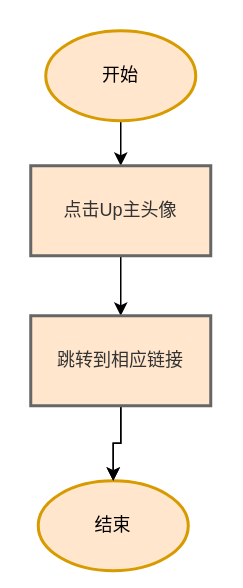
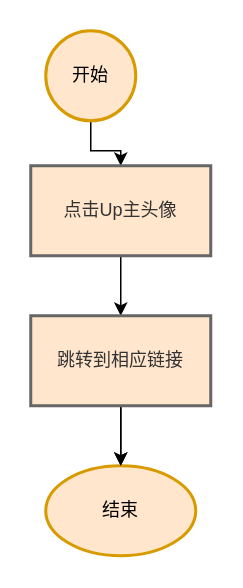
- <mxCell id="3" value="开始" style="strokeWidth=2;html=1;shape=mxgraph.flowchart.start_1;whiteSpace=wrap;fillColor=#ffe6cc;strokeColor=#d79b00;" vertex="1" parent="1"><mxGeometry x="30" y="20" width="100" height="60" as="geometry" /></mxCell>
+ <mxCell id="3" value="开始" style="strokeWidth=2;html=1;shape=mxgraph.flowchart.start_1;whiteSpace=wrap;fillColor=#ffe6cc;strokeColor=#d79b00;" vertex="1" parent="1"><mxGeometry x="30" y="20" width="60" height="60" as="geometry" /></mxCell>
- <mxCell id="4" value="结束" style="strokeWidth=2;html=1;shape=mxgraph.flowchart.start_1;whiteSpace=wrap;fillColor=#ffe6cc;strokeColor=#d79b00;" vertex="1" parent="1"><mxGeometry x="25" y="320" width="100" height="60" as="geometry" /></mxCell>
+ <mxCell id="4" value="结束" style="strokeWidth=2;html=1;shape=mxgraph.flowchart.start_1;whiteSpace=wrap;fillColor=#ffe6cc;strokeColor=#d79b00;" vertex="1" parent="1"><mxGeometry x="30" y="310" width="100" height="60" as="geometry" /></mxCell>
